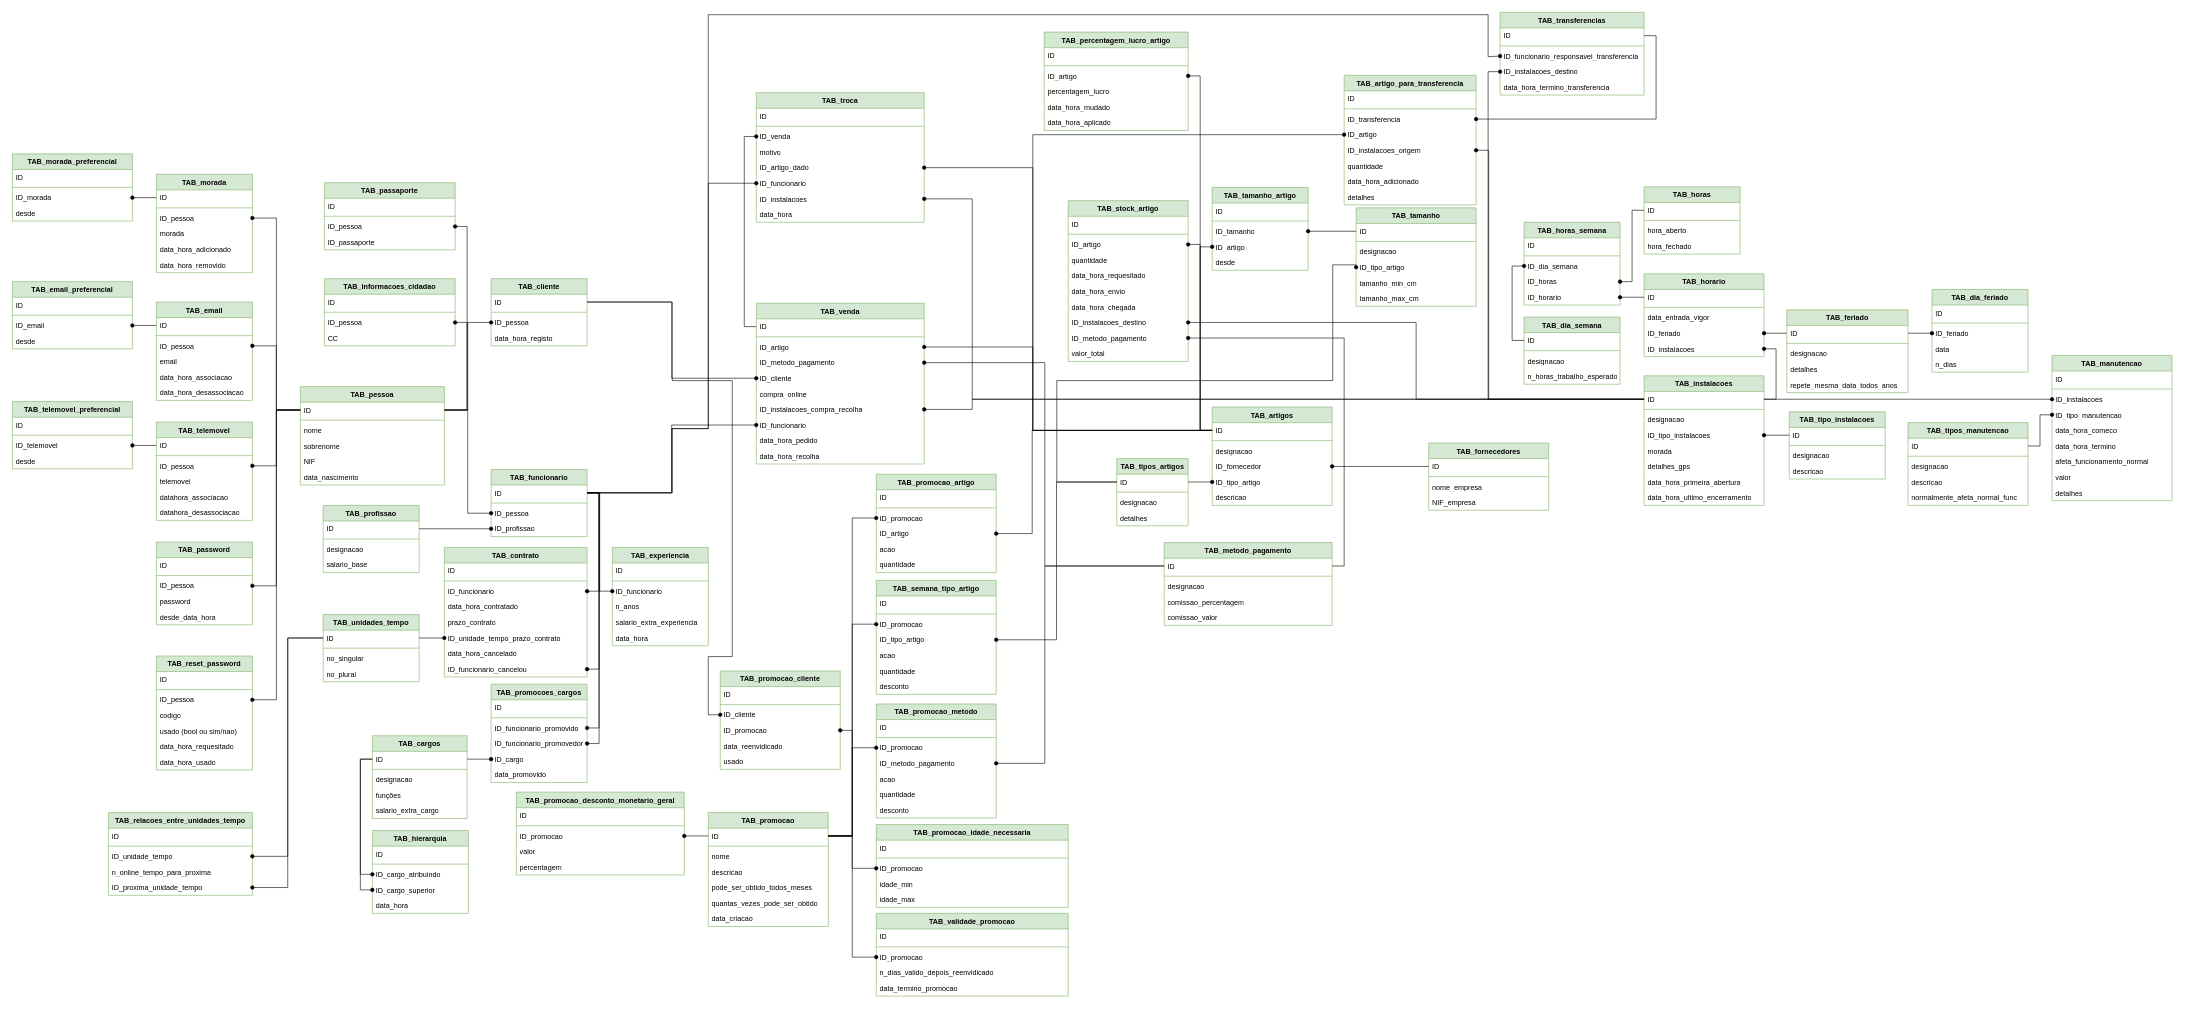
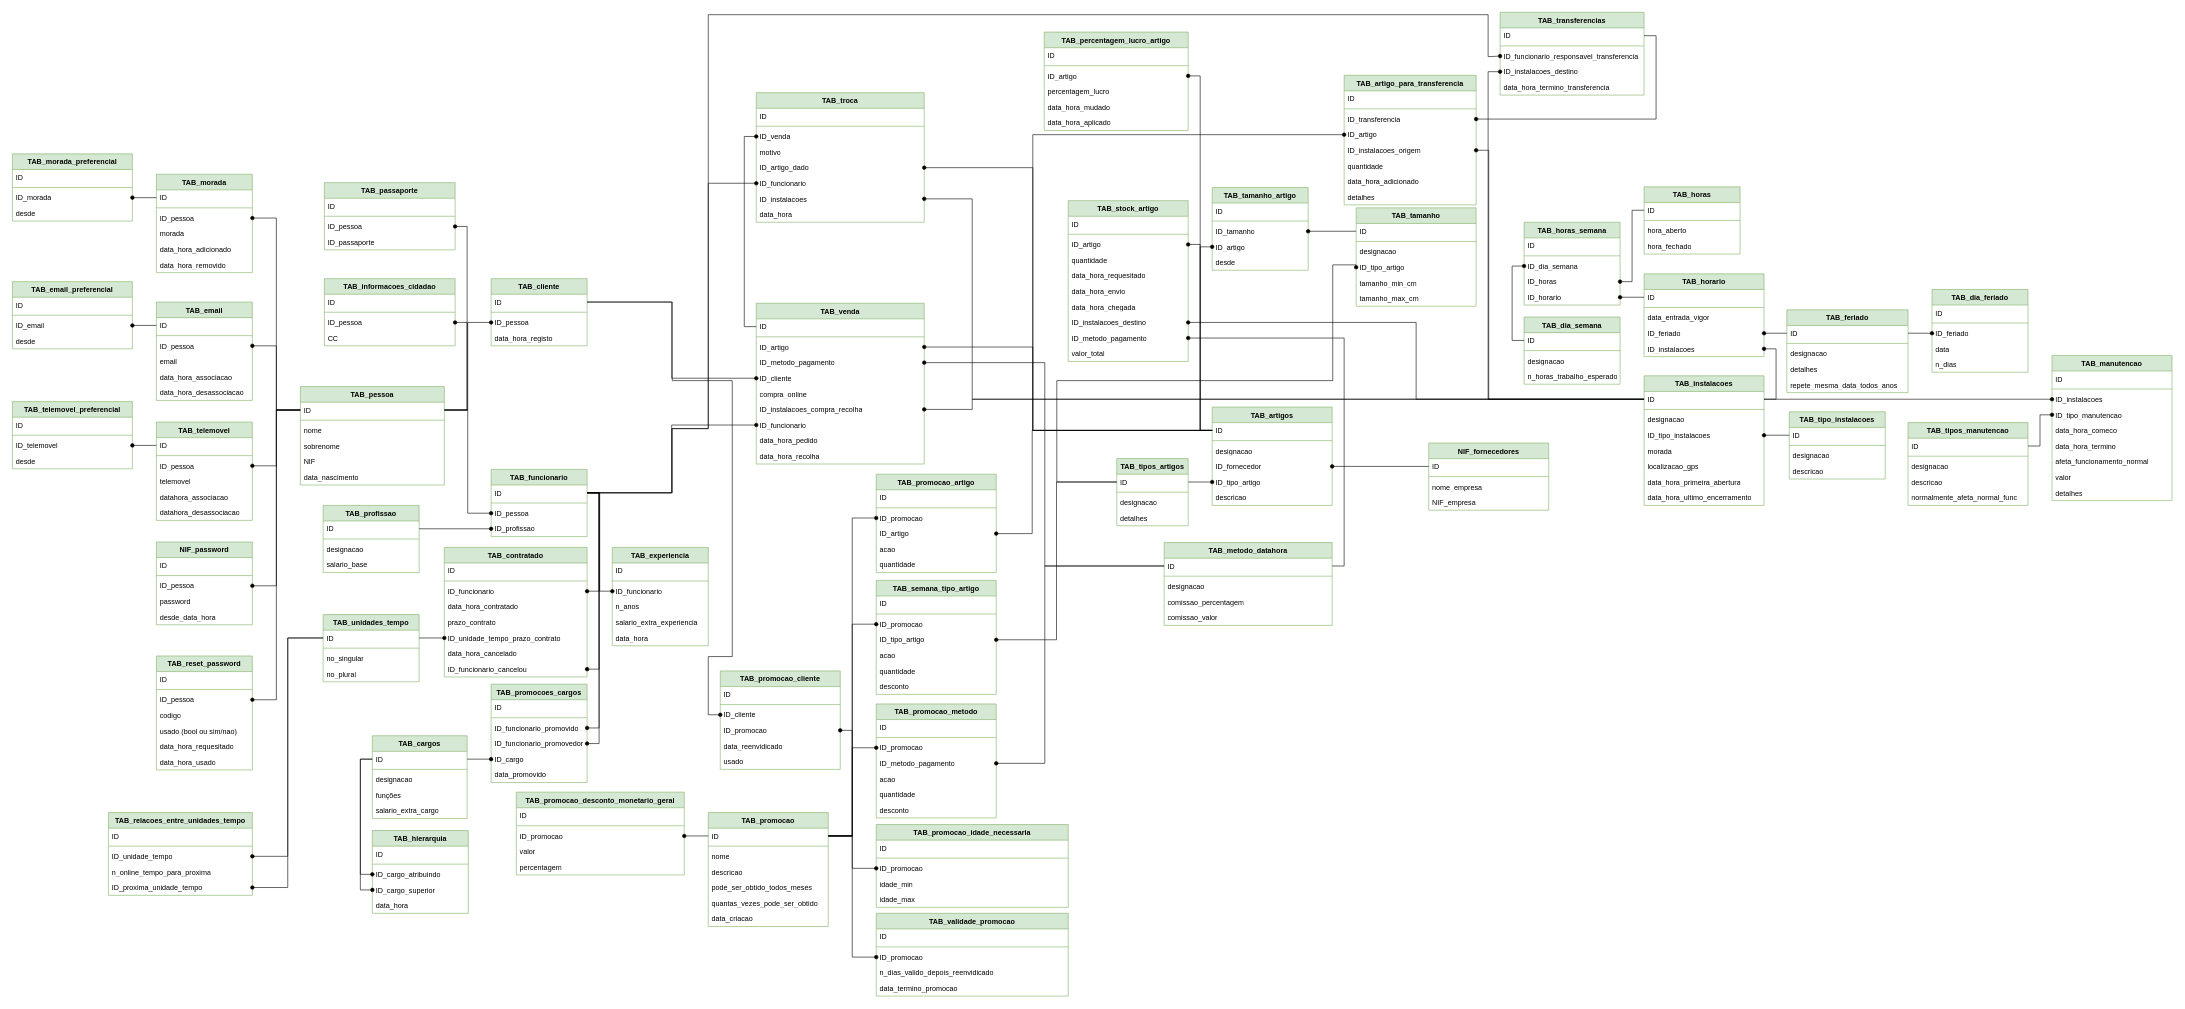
- <mxCell id="207" value="TAB_fornecedores" style="swimlane;fontStyle=1;align=center;verticalAlign=top;childLayout=stackLayout;horizontal=1;startSize=26;horizontalStack=0;resizeParent=1;resizeParentMax=0;resizeLast=0;collapsible=1;marginBottom=0;whiteSpace=wrap;html=1;fillColor=#d5e8d4;strokeColor=#82b366;" parent="1" vertex="1"><mxGeometry x="2381" y="738" width="200" height="112" as="geometry" /></mxCell>
+ <mxCell id="207" value="NIF_fornecedores" style="swimlane;fontStyle=1;align=center;verticalAlign=top;childLayout=stackLayout;horizontal=1;startSize=26;horizontalStack=0;resizeParent=1;resizeParentMax=0;resizeLast=0;collapsible=1;marginBottom=0;whiteSpace=wrap;html=1;fillColor=#d5e8d4;strokeColor=#82b366;" parent="1" vertex="1"><mxGeometry x="2381" y="738" width="200" height="112" as="geometry" /></mxCell>
- <mxCell id="179" value="detalhes_gps" style="text;strokeColor=none;fillColor=none;align=left;verticalAlign=top;spacingLeft=4;spacingRight=4;overflow=hidden;rotatable=0;points=[[0,0.5],[1,0.5]];portConstraint=eastwest;whiteSpace=wrap;html=1;" parent="173" vertex="1"><mxGeometry y="138" width="199.95" height="26" as="geometry" /></mxCell>
+ <mxCell id="179" value="localizacao_gps" style="text;strokeColor=none;fillColor=none;align=left;verticalAlign=top;spacingLeft=4;spacingRight=4;overflow=hidden;rotatable=0;points=[[0,0.5],[1,0.5]];portConstraint=eastwest;whiteSpace=wrap;html=1;" parent="173" vertex="1"><mxGeometry y="138" width="199.95" height="26" as="geometry" /></mxCell>
- <mxCell id="47" value="TAB_password" style="swimlane;fontStyle=1;align=center;verticalAlign=top;childLayout=stackLayout;horizontal=1;startSize=26;horizontalStack=0;resizeParent=1;resizeParentMax=0;resizeLast=0;collapsible=1;marginBottom=0;whiteSpace=wrap;html=1;fillColor=#d5e8d4;strokeColor=#82b366;" parent="1" vertex="1"><mxGeometry x="260" y="903" width="160" height="138" as="geometry" /></mxCell>
+ <mxCell id="47" value="NIF_password" style="swimlane;fontStyle=1;align=center;verticalAlign=top;childLayout=stackLayout;horizontal=1;startSize=26;horizontalStack=0;resizeParent=1;resizeParentMax=0;resizeLast=0;collapsible=1;marginBottom=0;whiteSpace=wrap;html=1;fillColor=#d5e8d4;strokeColor=#82b366;" parent="1" vertex="1"><mxGeometry x="260" y="903" width="160" height="138" as="geometry" /></mxCell>
- <mxCell id="269" value="TAB_metodo_pagamento" style="swimlane;fontStyle=1;align=center;verticalAlign=top;childLayout=stackLayout;horizontal=1;startSize=26;horizontalStack=0;resizeParent=1;resizeParentMax=0;resizeLast=0;collapsible=1;marginBottom=0;whiteSpace=wrap;html=1;fillColor=#d5e8d4;strokeColor=#82b366;" parent="1" vertex="1"><mxGeometry x="1940" y="904" width="280" height="138" as="geometry" /></mxCell>
+ <mxCell id="269" value="TAB_metodo_datahora" style="swimlane;fontStyle=1;align=center;verticalAlign=top;childLayout=stackLayout;horizontal=1;startSize=26;horizontalStack=0;resizeParent=1;resizeParentMax=0;resizeLast=0;collapsible=1;marginBottom=0;whiteSpace=wrap;html=1;fillColor=#d5e8d4;strokeColor=#82b366;" parent="1" vertex="1"><mxGeometry x="1940" y="904" width="280" height="138" as="geometry" /></mxCell>
- <mxCell id="86" value="TAB_contrato" style="swimlane;fontStyle=1;align=center;verticalAlign=top;childLayout=stackLayout;horizontal=1;startSize=26;horizontalStack=0;resizeParent=1;resizeParentMax=0;resizeLast=0;collapsible=1;marginBottom=0;whiteSpace=wrap;html=1;fillColor=#d5e8d4;strokeColor=#82b366;" parent="1" vertex="1"><mxGeometry x="740" y="912" width="238" height="216" as="geometry" /></mxCell>
+ <mxCell id="86" value="TAB_contratado" style="swimlane;fontStyle=1;align=center;verticalAlign=top;childLayout=stackLayout;horizontal=1;startSize=26;horizontalStack=0;resizeParent=1;resizeParentMax=0;resizeLast=0;collapsible=1;marginBottom=0;whiteSpace=wrap;html=1;fillColor=#d5e8d4;strokeColor=#82b366;" parent="1" vertex="1"><mxGeometry x="740" y="912" width="238" height="216" as="geometry" /></mxCell>
